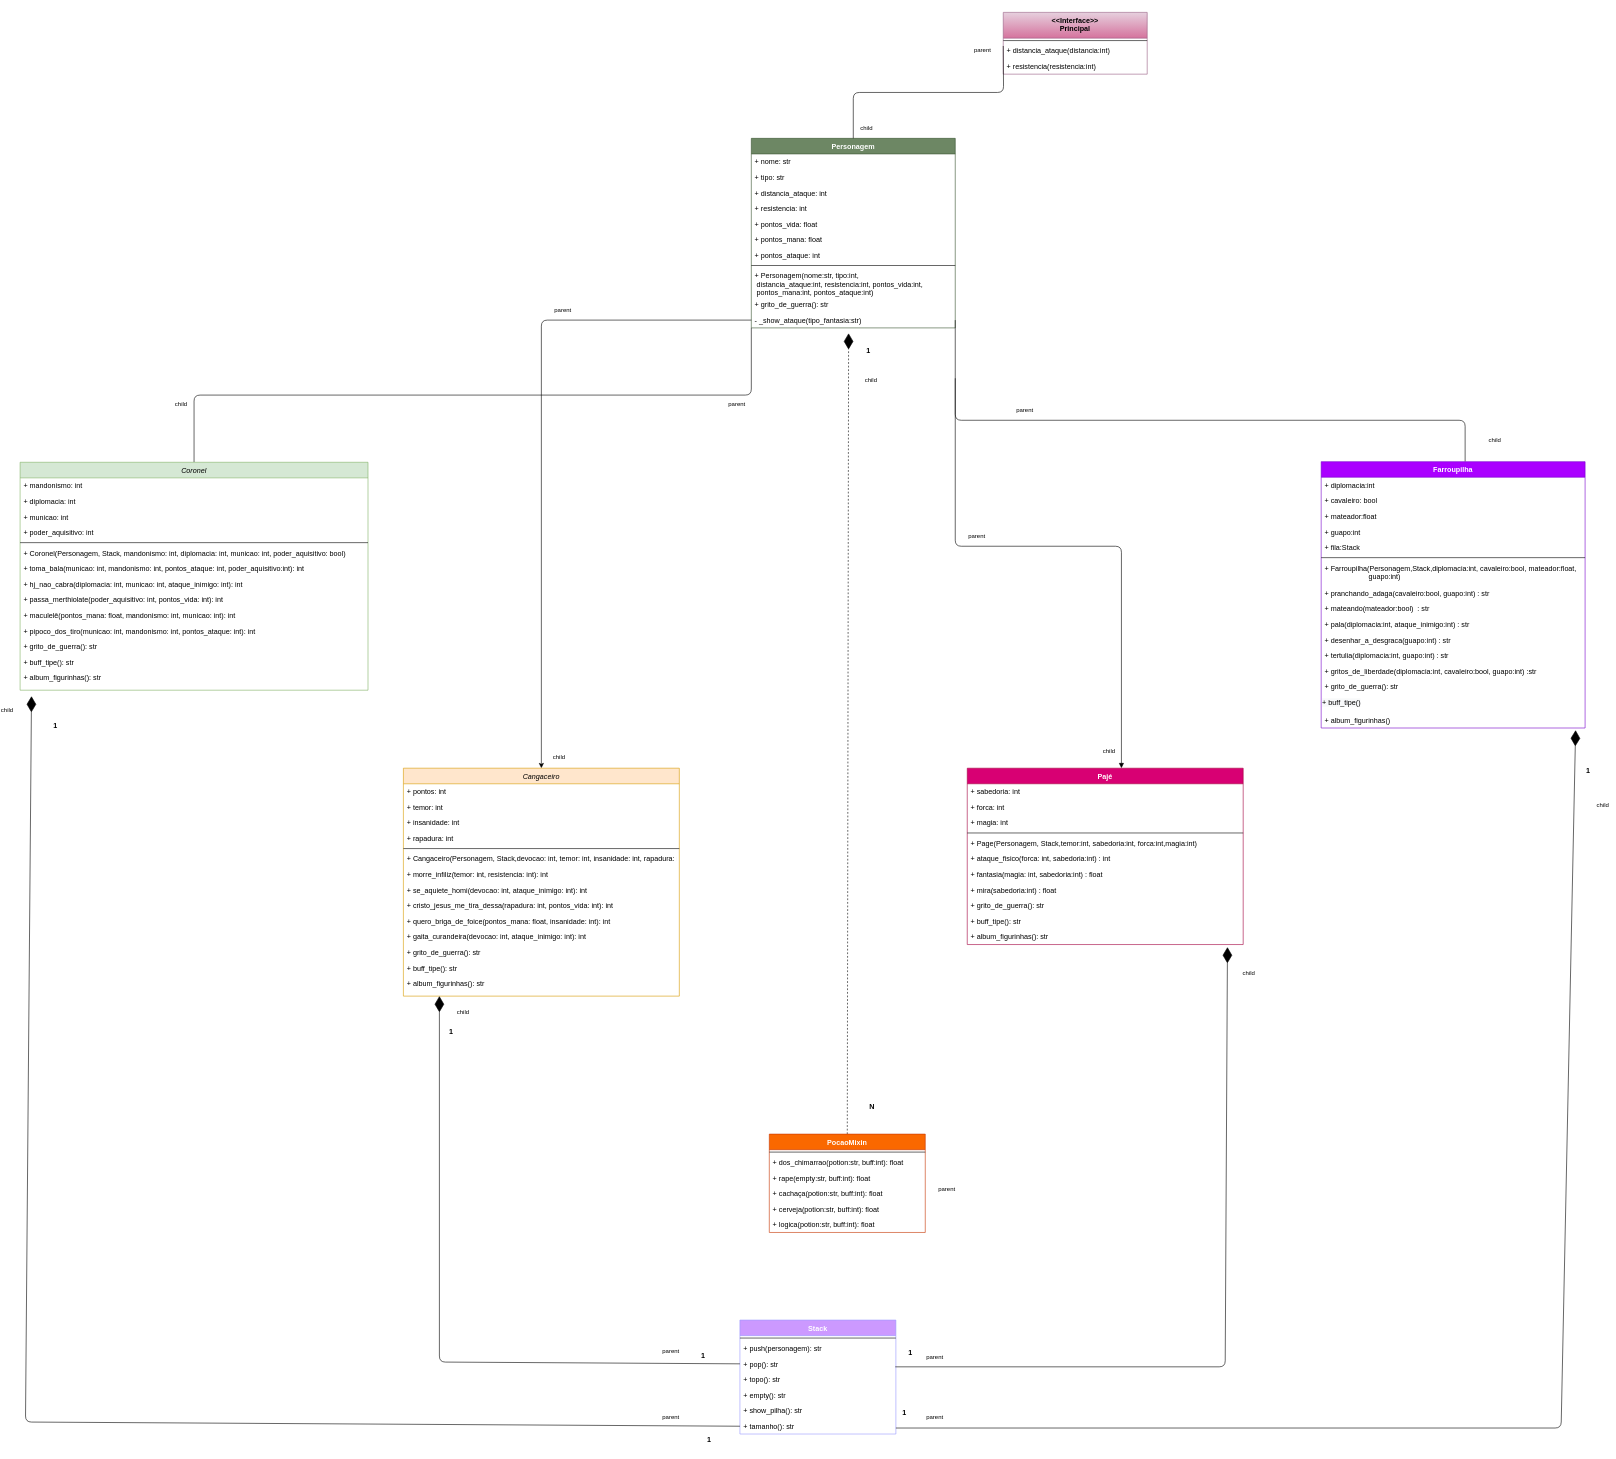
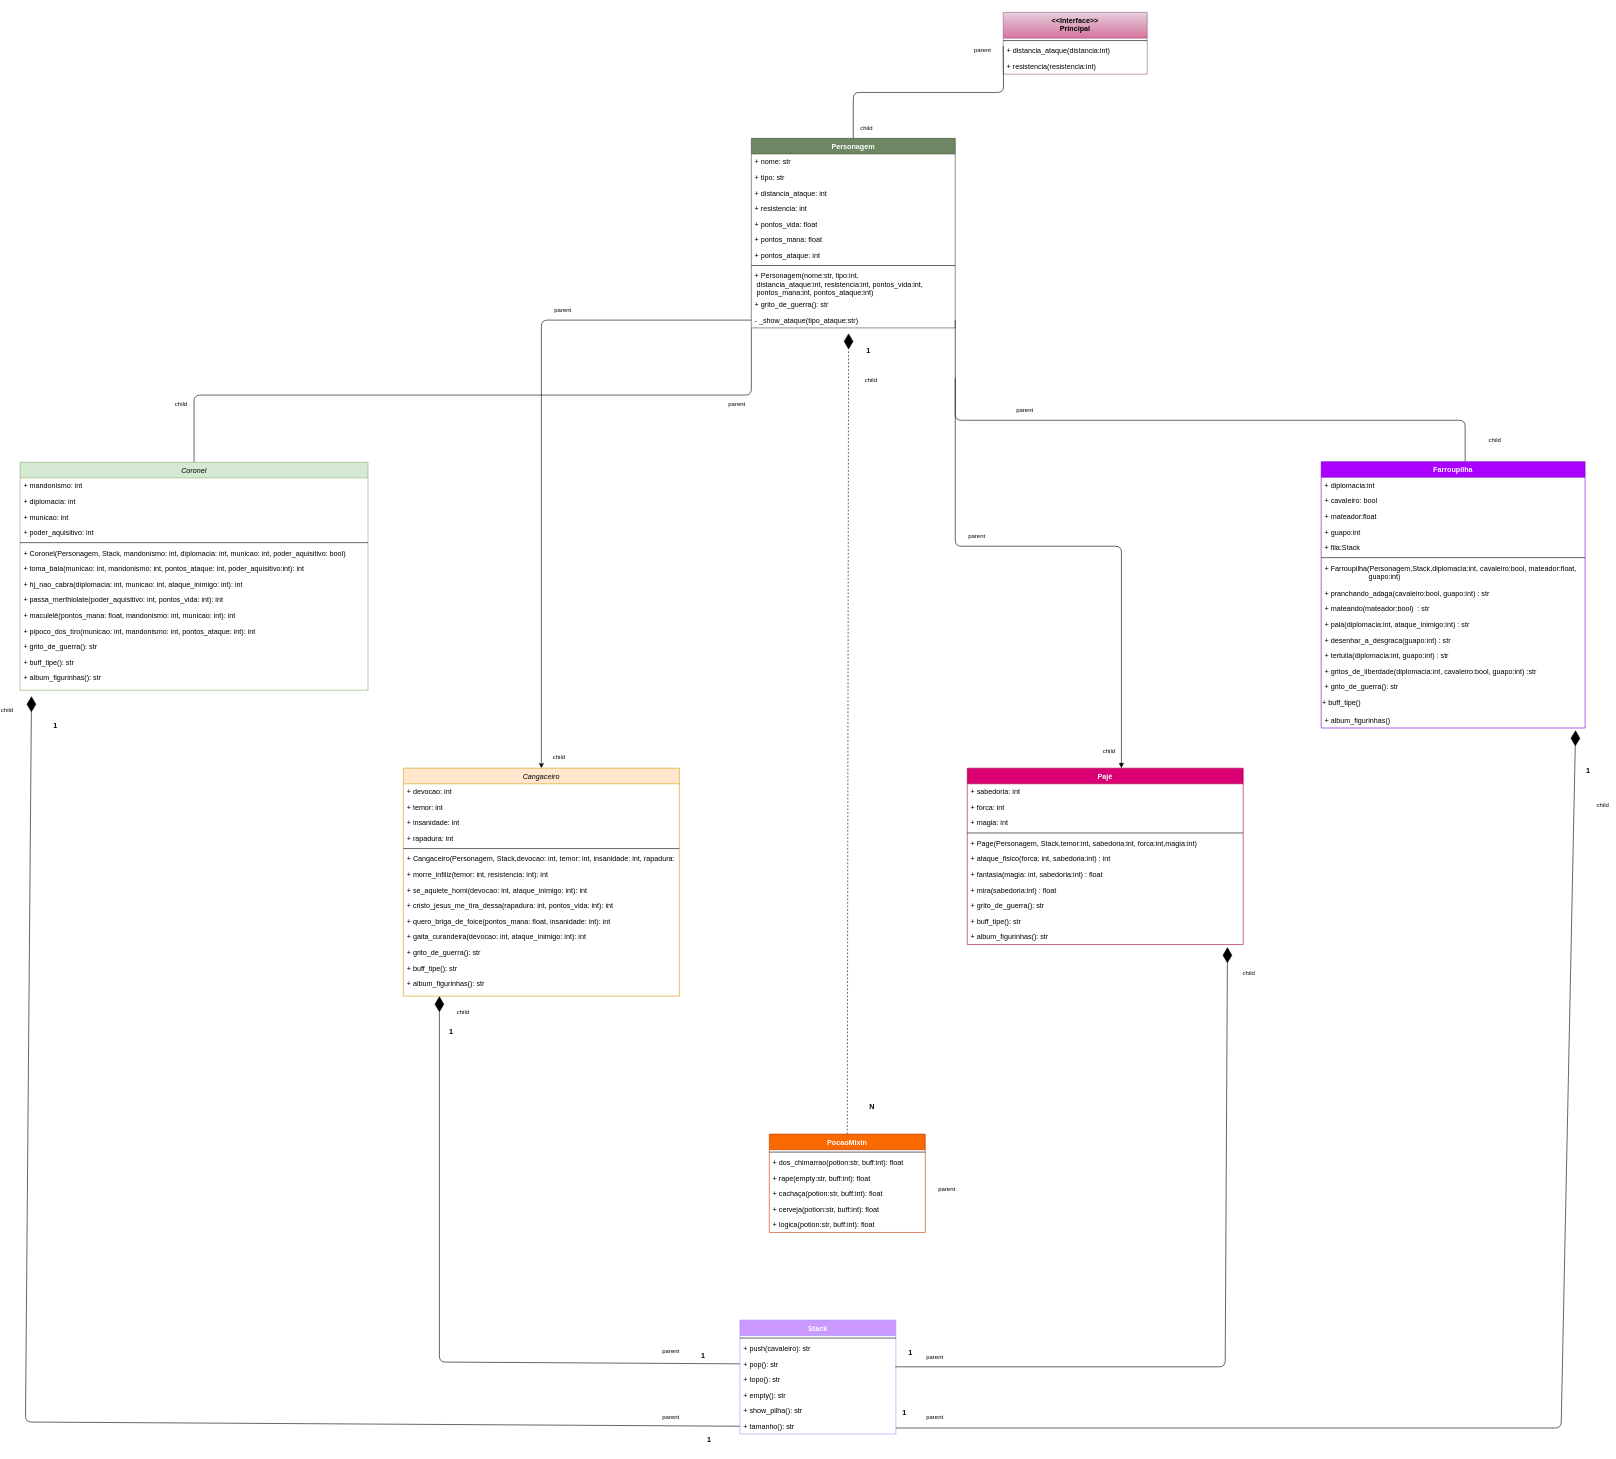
- <mxCell id="13" value="- _show_ataque(tipo_fantasia:str)" style="text;strokeColor=none;fillColor=none;align=left;verticalAlign=top;spacingLeft=4;spacingRight=4;overflow=hidden;rotatable=0;points=[[0,0.5],[1,0.5]];portConstraint=eastwest;" parent="2" vertex="1"><mxGeometry y="290" width="340" height="26" as="geometry" /></mxCell>
+ <mxCell id="13" value="- _show_ataque(tipo_ataque:str)" style="text;strokeColor=none;fillColor=none;align=left;verticalAlign=top;spacingLeft=4;spacingRight=4;overflow=hidden;rotatable=0;points=[[0,0.5],[1,0.5]];portConstraint=eastwest;" parent="2" vertex="1"><mxGeometry y="290" width="340" height="26" as="geometry" /></mxCell>
- <mxCell id="91" value="+ pontos: int " style="text;align=left;verticalAlign=top;spacingLeft=4;spacingRight=4;overflow=hidden;rotatable=0;points=[[0,0.5],[1,0.5]];portConstraint=eastwest;" parent="90" vertex="1"><mxGeometry y="26" width="460" height="26" as="geometry" /></mxCell>
+ <mxCell id="91" value="+ devocao: int " style="text;align=left;verticalAlign=top;spacingLeft=4;spacingRight=4;overflow=hidden;rotatable=0;points=[[0,0.5],[1,0.5]];portConstraint=eastwest;" parent="90" vertex="1"><mxGeometry y="26" width="460" height="26" as="geometry" /></mxCell>
- <mxCell id="108" value="+ push(personagem): str" style="text;strokeColor=none;fillColor=none;align=left;verticalAlign=top;spacingLeft=4;spacingRight=4;overflow=hidden;rotatable=0;points=[[0,0.5],[1,0.5]];portConstraint=eastwest;" parent="106" vertex="1"><mxGeometry y="34" width="260" height="26" as="geometry" /></mxCell>
+ <mxCell id="108" value="+ push(cavaleiro): str" style="text;strokeColor=none;fillColor=none;align=left;verticalAlign=top;spacingLeft=4;spacingRight=4;overflow=hidden;rotatable=0;points=[[0,0.5],[1,0.5]];portConstraint=eastwest;" parent="106" vertex="1"><mxGeometry y="34" width="260" height="26" as="geometry" /></mxCell>
